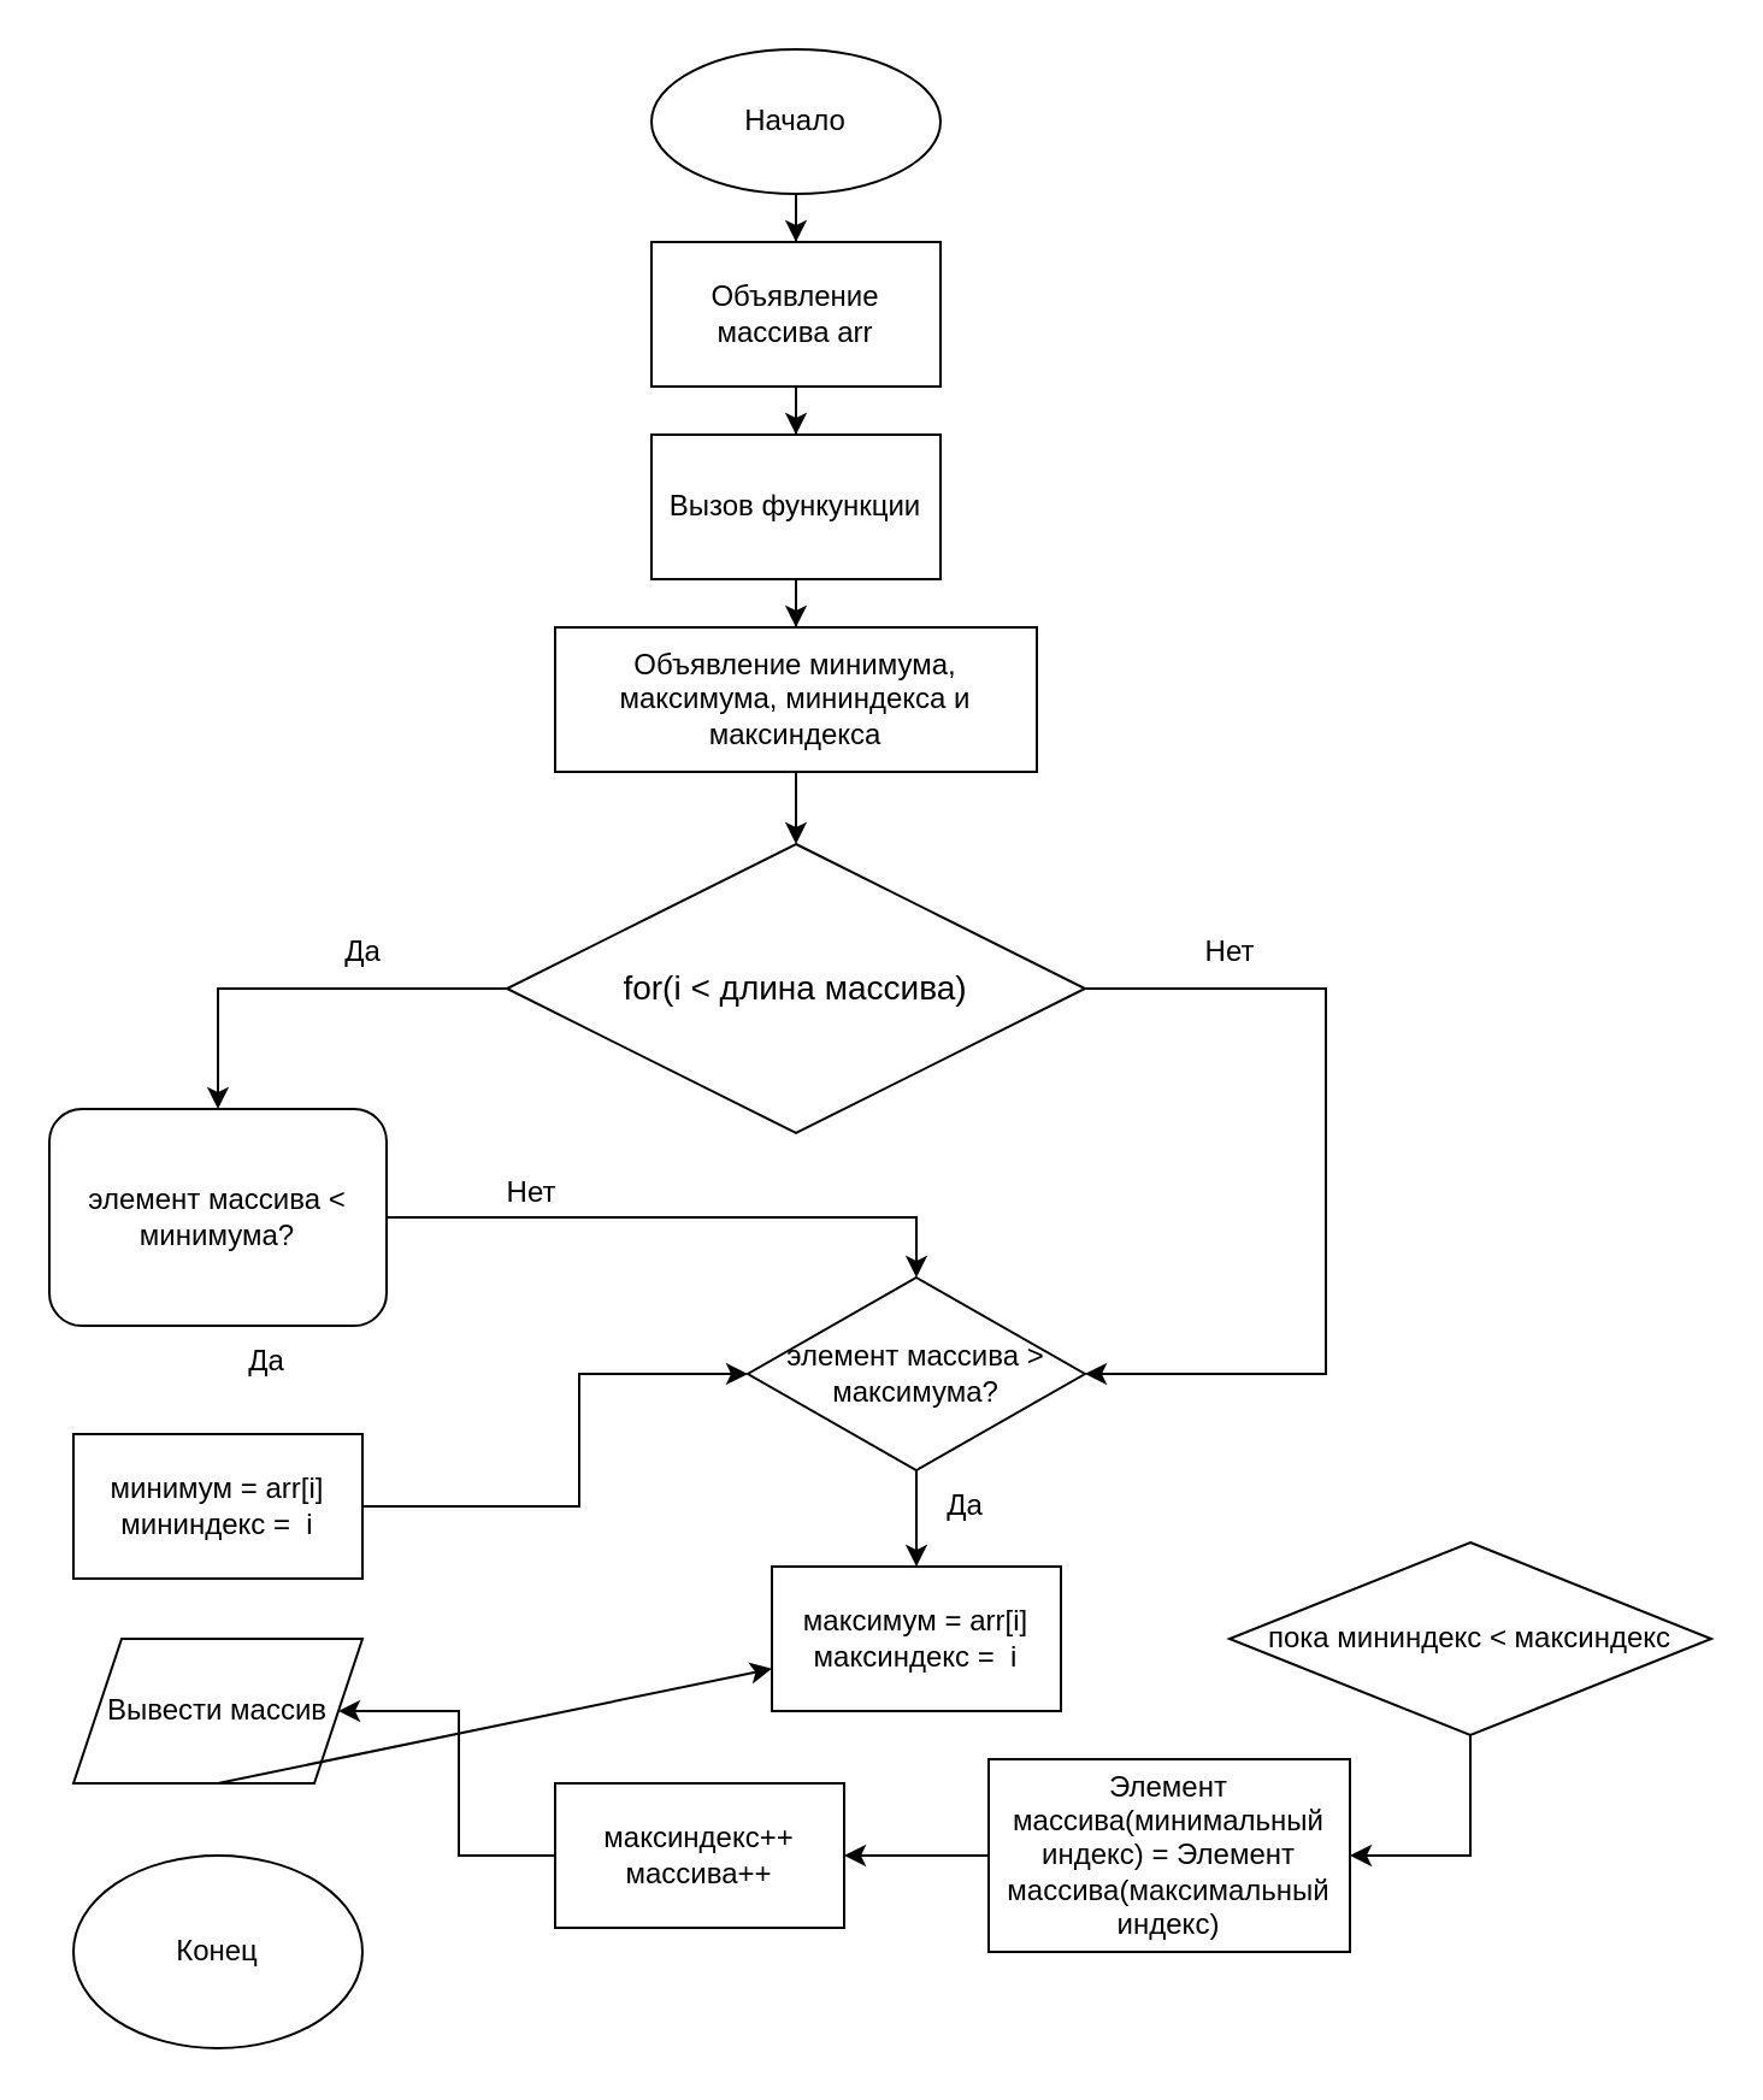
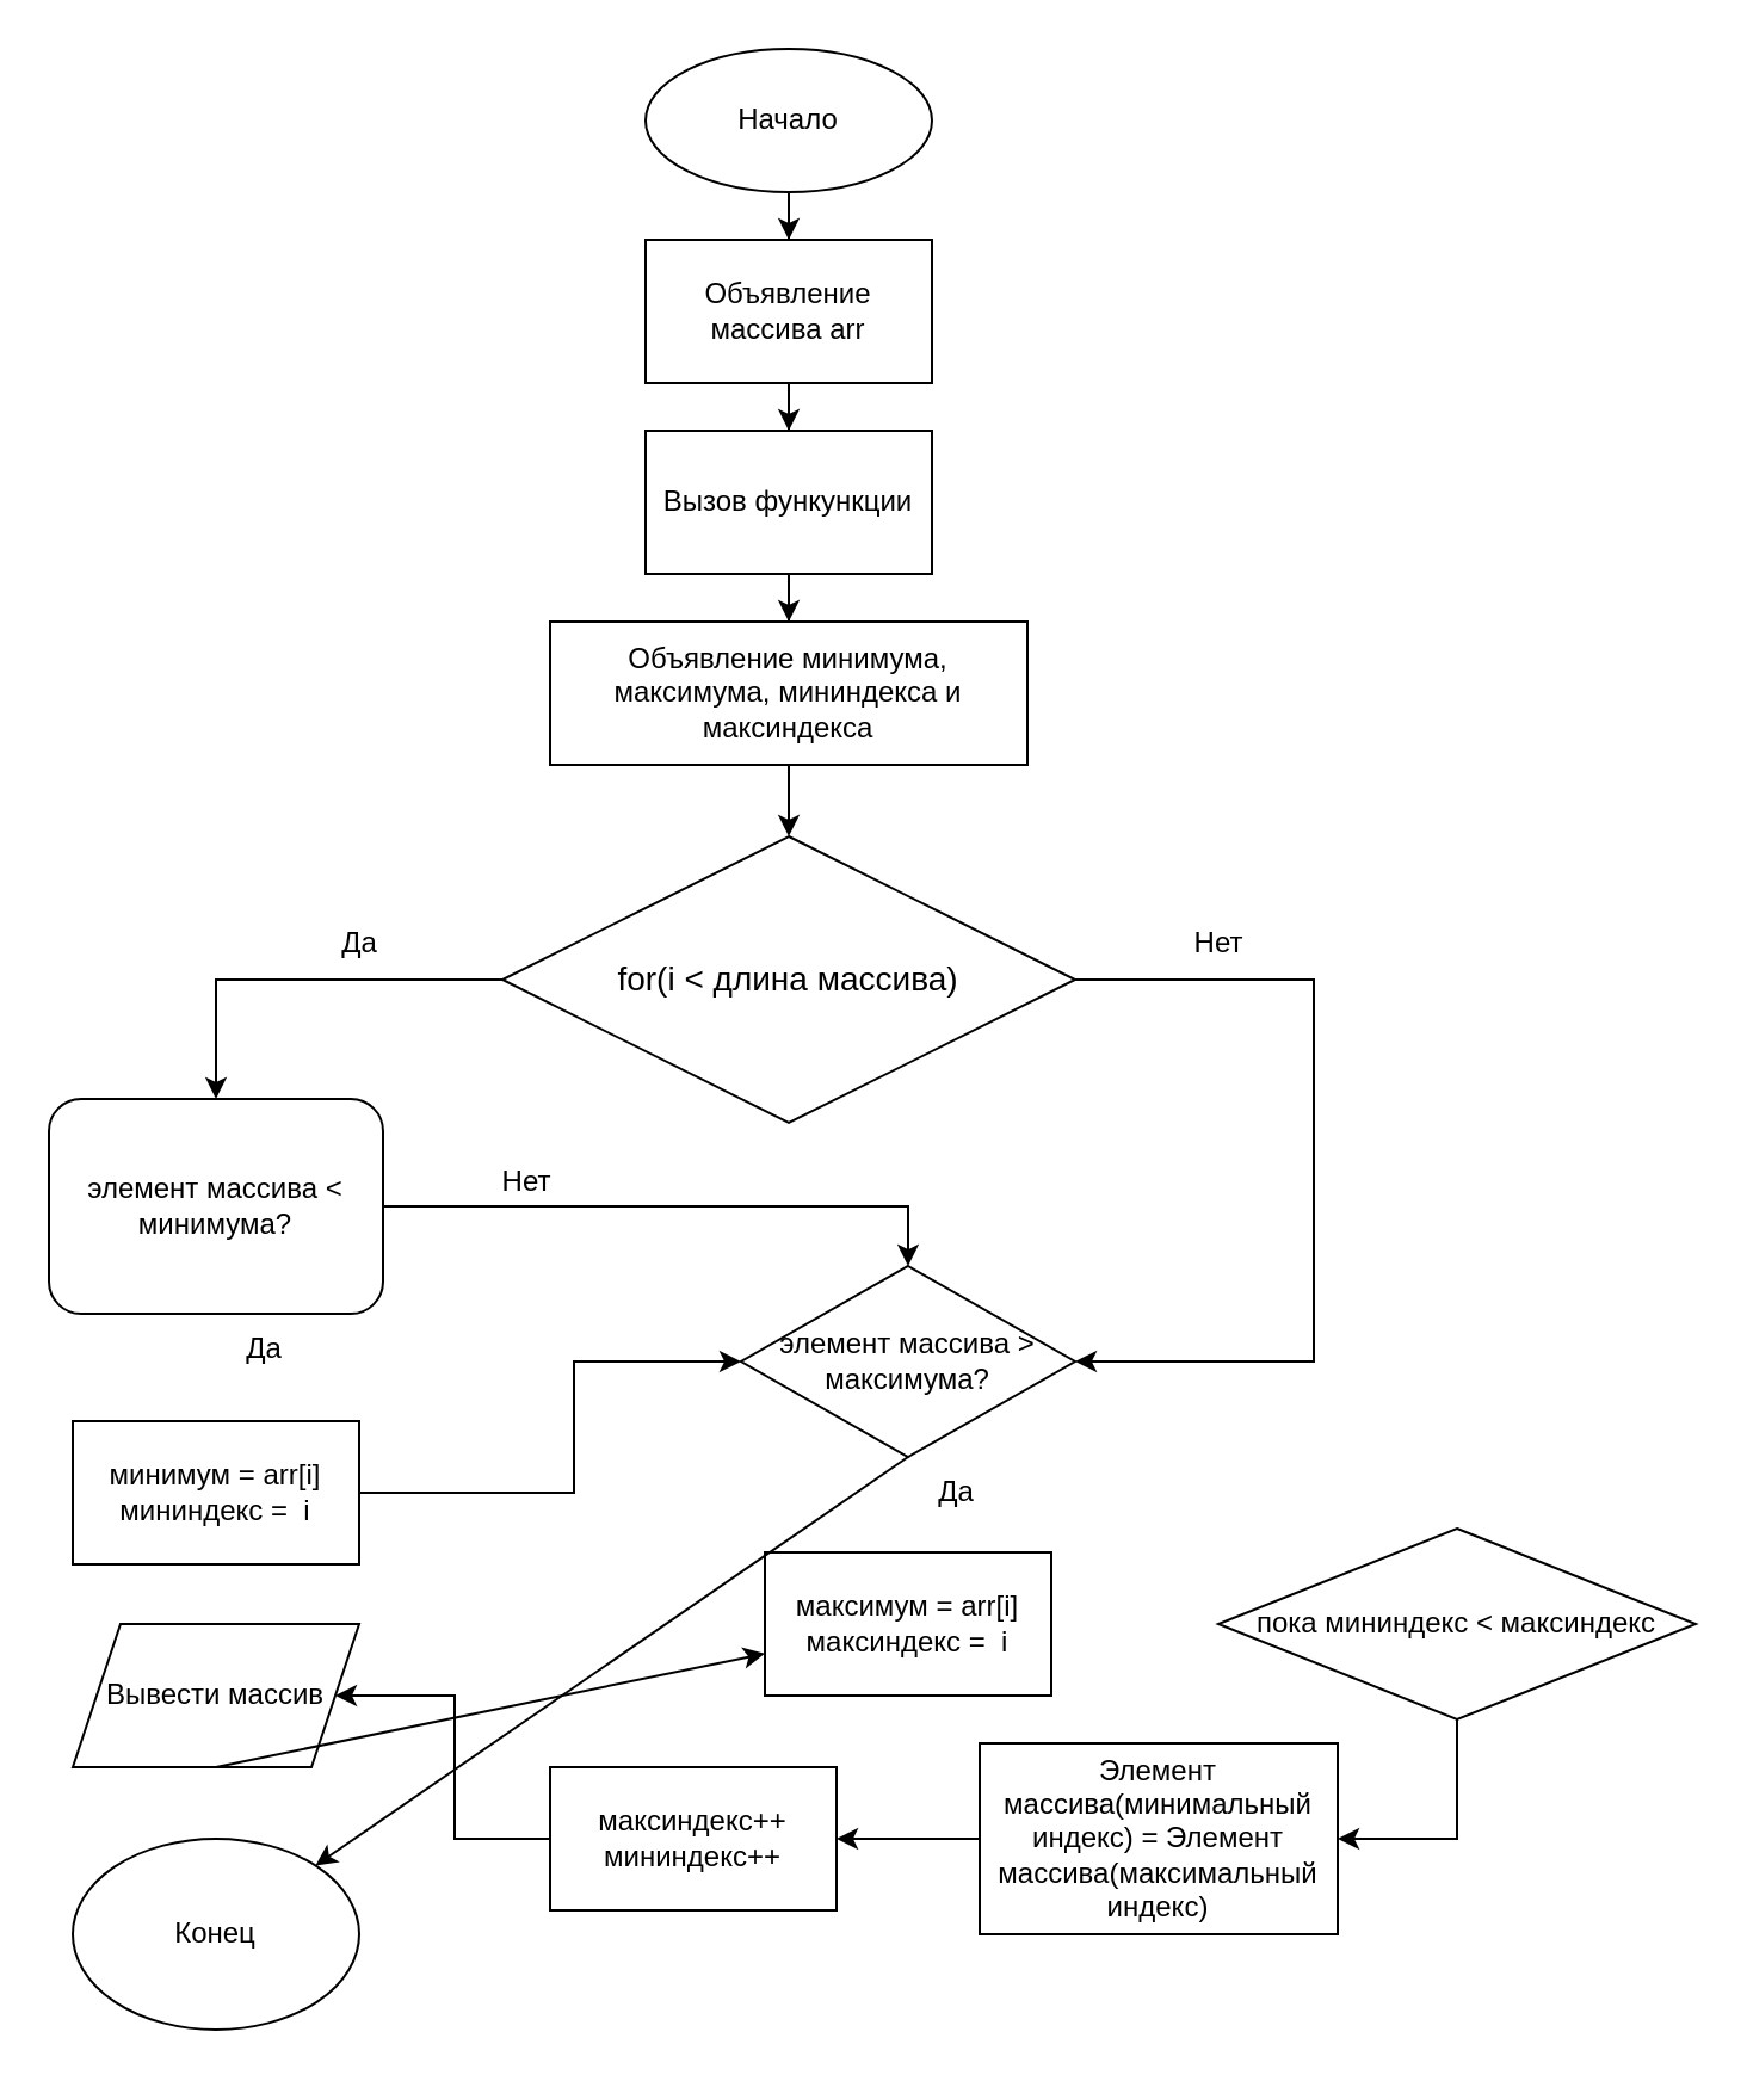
- <mxCell id="24" value="" style="endArrow=classic;html=1;rounded=0;exitX=0.5;exitY=1;exitDx=0;exitDy=0;entryX=0.5;entryY=0;entryDx=0;entryDy=0;" edge="1" parent="1" source="19" target="23"><mxGeometry width="50" height="50" relative="1" as="geometry"><mxPoint x="600" y="660" as="sourcePoint" /><mxPoint x="650" y="610" as="targetPoint" /></mxGeometry></mxCell>
+ <mxCell id="24" value="" style="endArrow=classic;html=1;rounded=0;exitX=0.5;exitY=1;exitDx=0;exitDy=0;" edge="1" parent="1" source="19" target="16"><mxGeometry width="50" height="50" relative="1" as="geometry"><mxPoint x="600" y="660" as="sourcePoint" /><mxPoint x="650" y="610" as="targetPoint" /></mxGeometry></mxCell>
- <mxCell id="29" value="максиндекс++&lt;div&gt;массива++&lt;br&gt;&lt;/div&gt;" style="rounded=0;whiteSpace=wrap;html=1;" vertex="1" parent="1"><mxGeometry x="230" y="740" width="120" height="60" as="geometry" /></mxCell>
+ <mxCell id="29" value="максиндекс++&lt;div&gt;мининдекс++&lt;br&gt;&lt;/div&gt;" style="rounded=0;whiteSpace=wrap;html=1;" vertex="1" parent="1"><mxGeometry x="230" y="740" width="120" height="60" as="geometry" /></mxCell>
